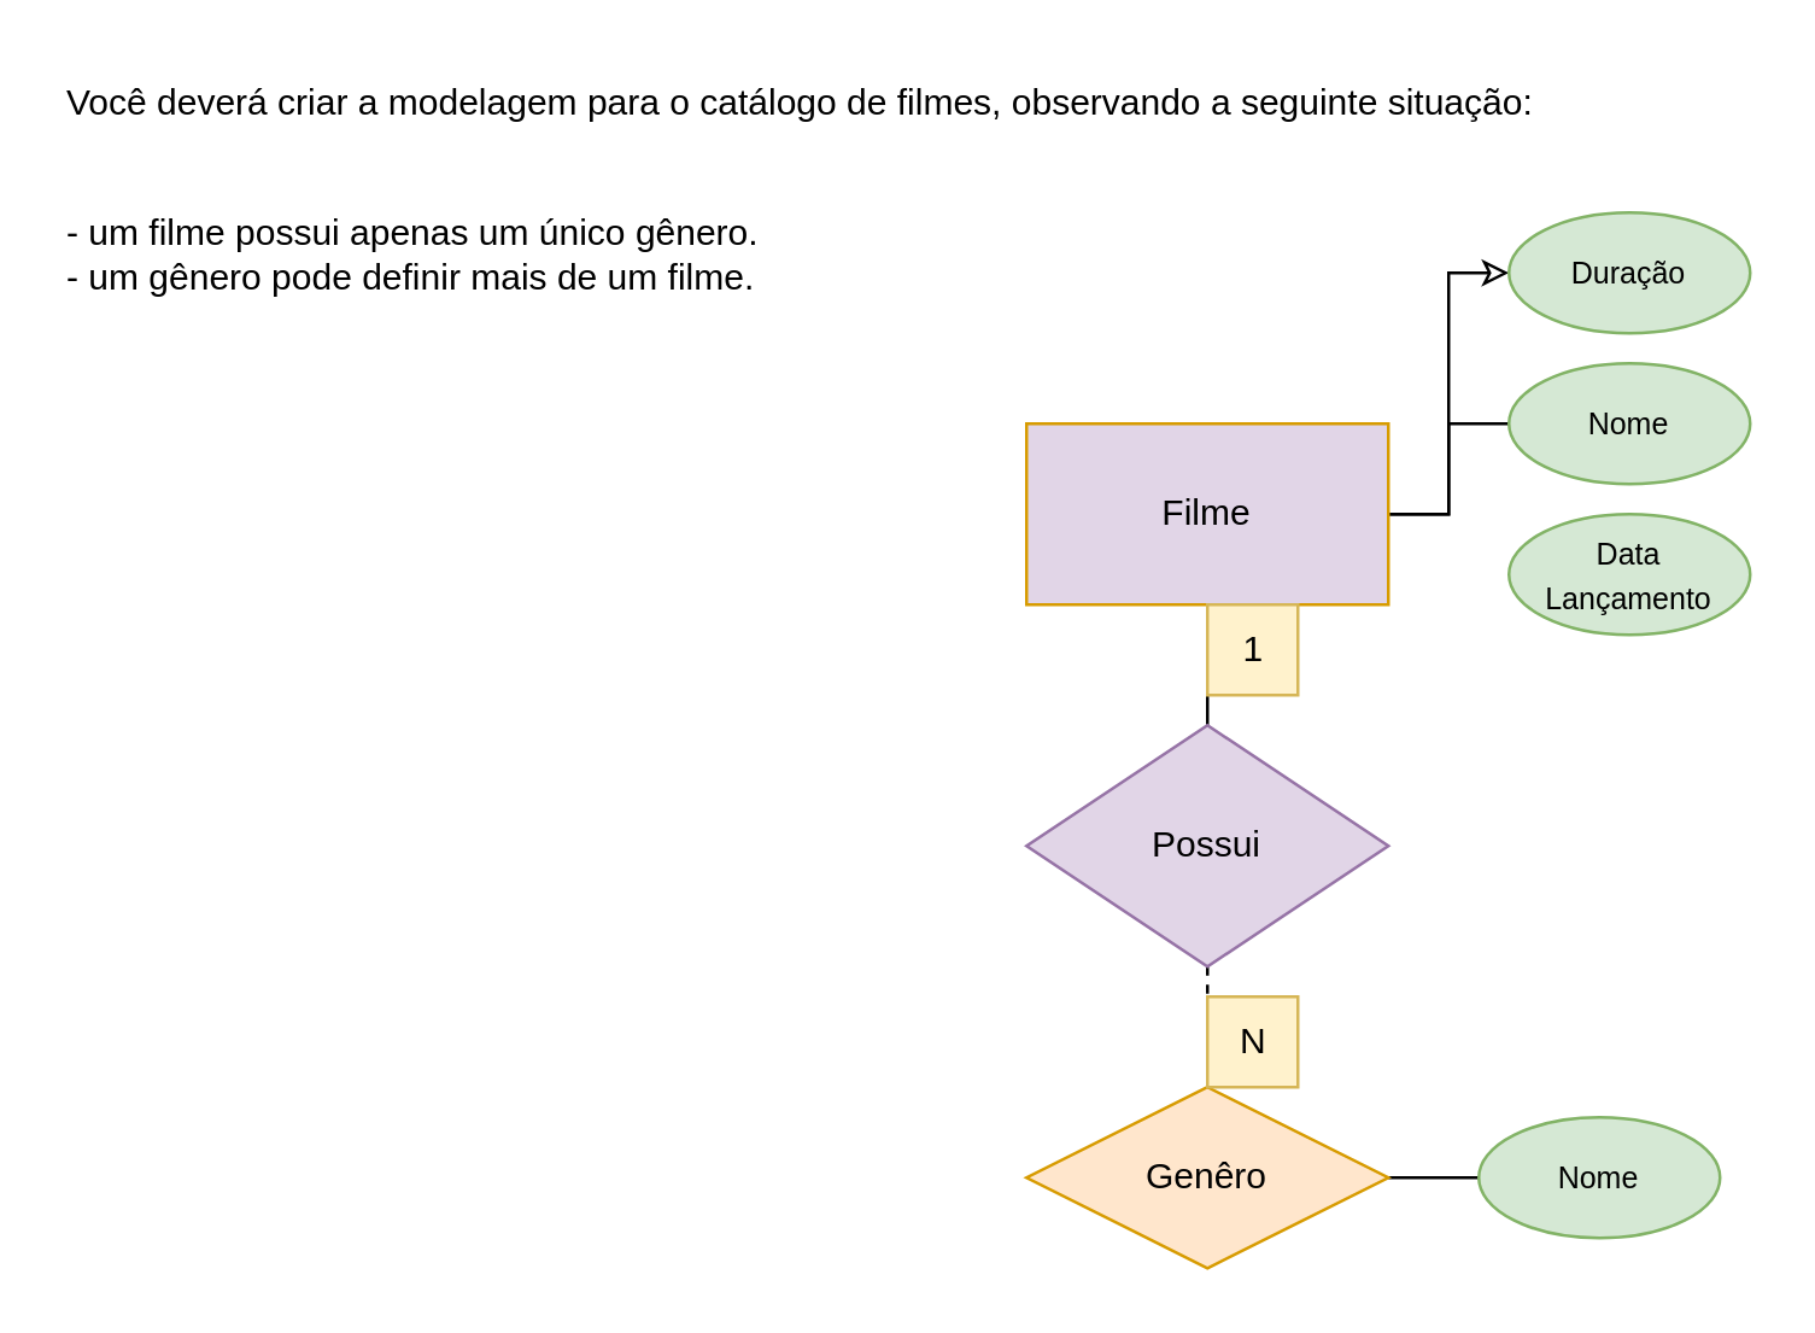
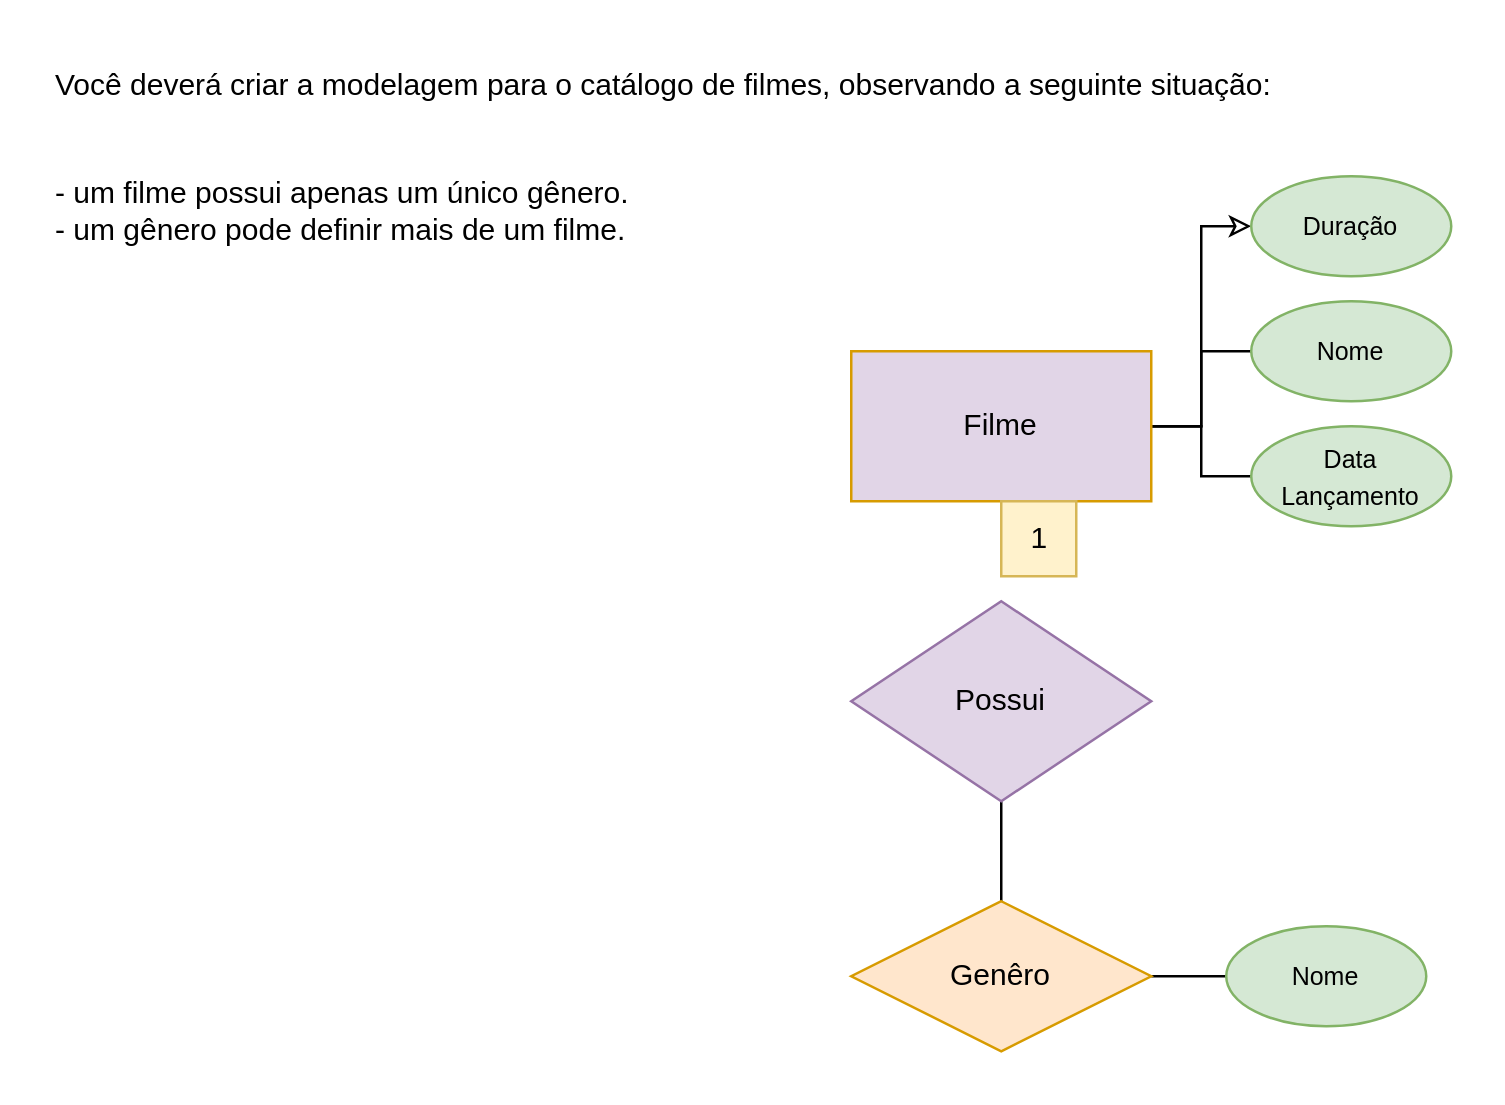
+ <mxCell id="3" style="edgeStyle=orthogonalEdgeStyle;rounded=0;orthogonalLoop=1;jettySize=auto;html=1;entryX=0;entryY=0.5;entryDx=0;entryDy=0;endArrow=none;endFill=0;" parent="1" source="5" target="11" edge="1"><mxGeometry relative="1" as="geometry" /></mxCell>
- <mxCell id="6" style="edgeStyle=orthogonalEdgeStyle;rounded=0;orthogonalLoop=1;jettySize=auto;html=1;entryX=0.5;entryY=1;entryDx=0;entryDy=0;endArrow=none;endFill=0;" parent="1" source="8" target="5" edge="1"><mxGeometry relative="1" as="geometry" /></mxCell>
- <mxCell id="7" style="edgeStyle=orthogonalEdgeStyle;rounded=0;orthogonalLoop=1;jettySize=auto;html=1;exitX=0.5;exitY=1;exitDx=0;exitDy=0;entryX=0.5;entryY=0;entryDx=0;entryDy=0;endArrow=none;endFill=0;dashed=1;" parent="1" source="8" target="10" edge="1"><mxGeometry relative="1" as="geometry" /></mxCell>
+ <mxCell id="7" style="edgeStyle=orthogonalEdgeStyle;rounded=0;orthogonalLoop=1;jettySize=auto;html=1;exitX=0.5;exitY=1;exitDx=0;exitDy=0;entryX=0.5;entryY=0;entryDx=0;entryDy=0;endArrow=none;endFill=0;" parent="1" source="8" target="10" edge="1"><mxGeometry relative="1" as="geometry" /></mxCell>
- <mxCell id="17" value="N" style="text;html=1;align=center;verticalAlign=middle;resizable=0;points=[];autosize=1;strokeColor=#d6b656;fillColor=#fff2cc;" parent="1" vertex="1"><mxGeometry x="400" y="330" width="30" height="30" as="geometry" /></mxCell>
